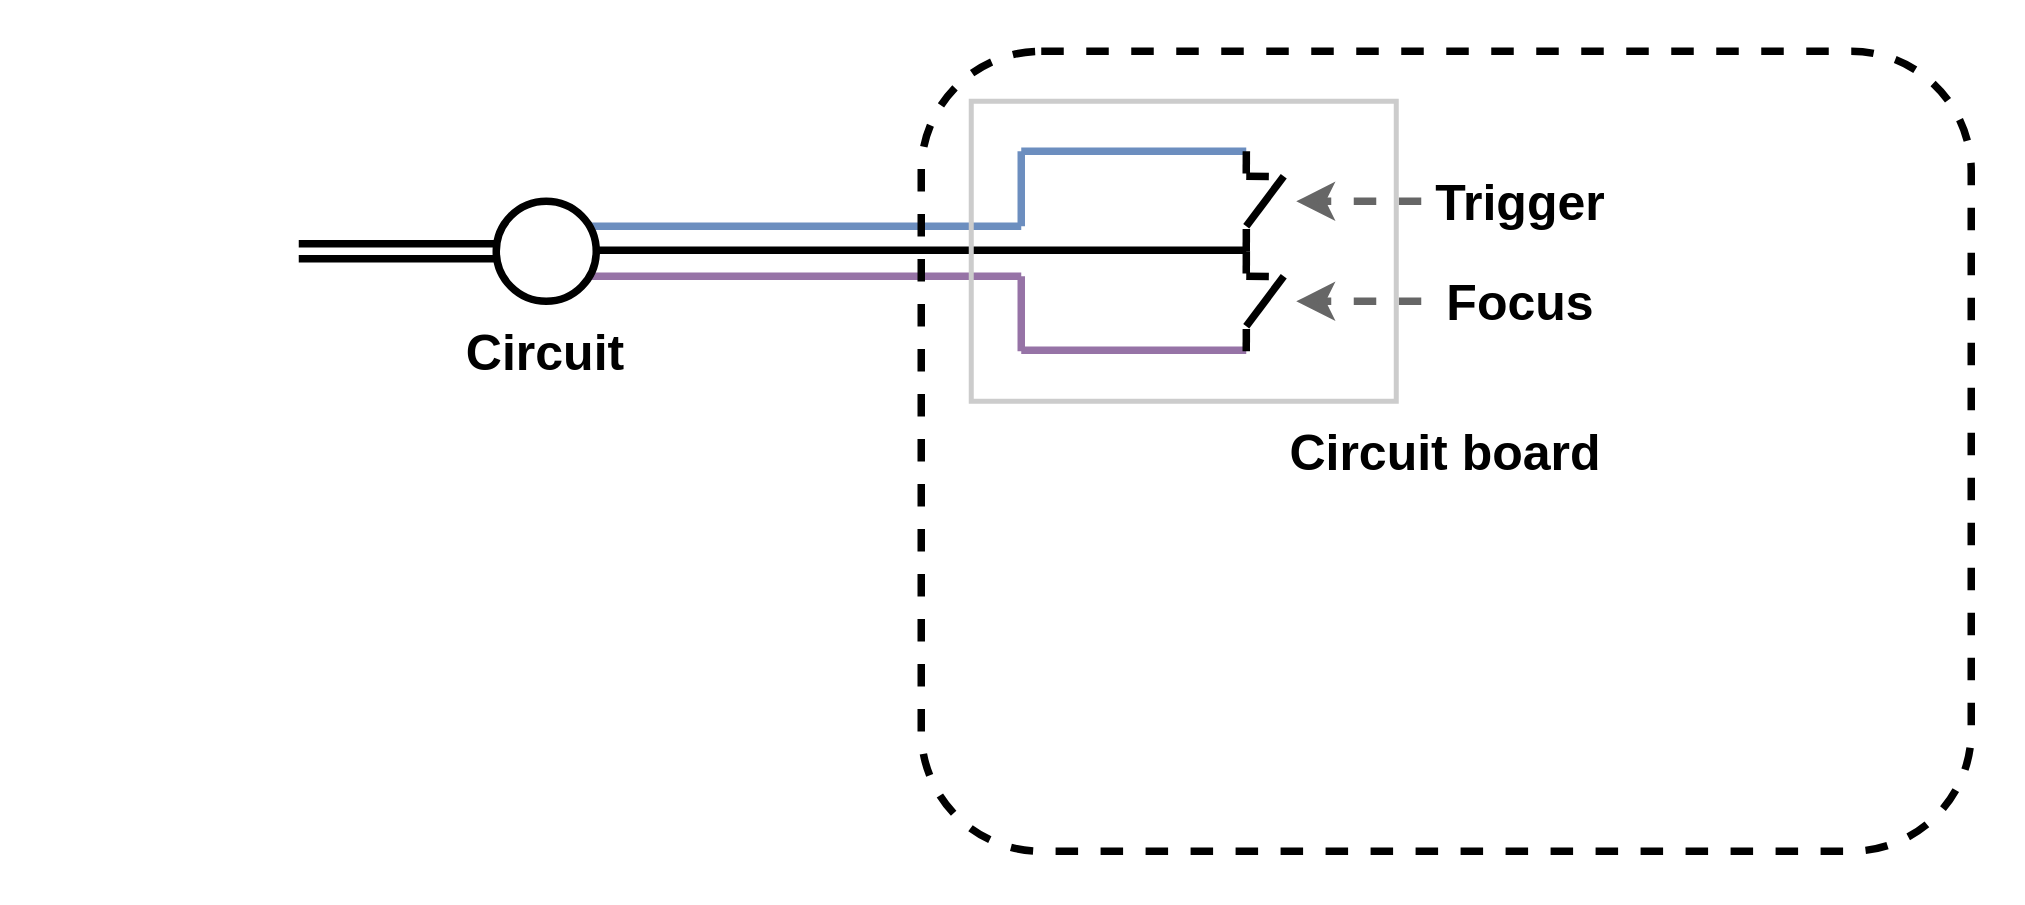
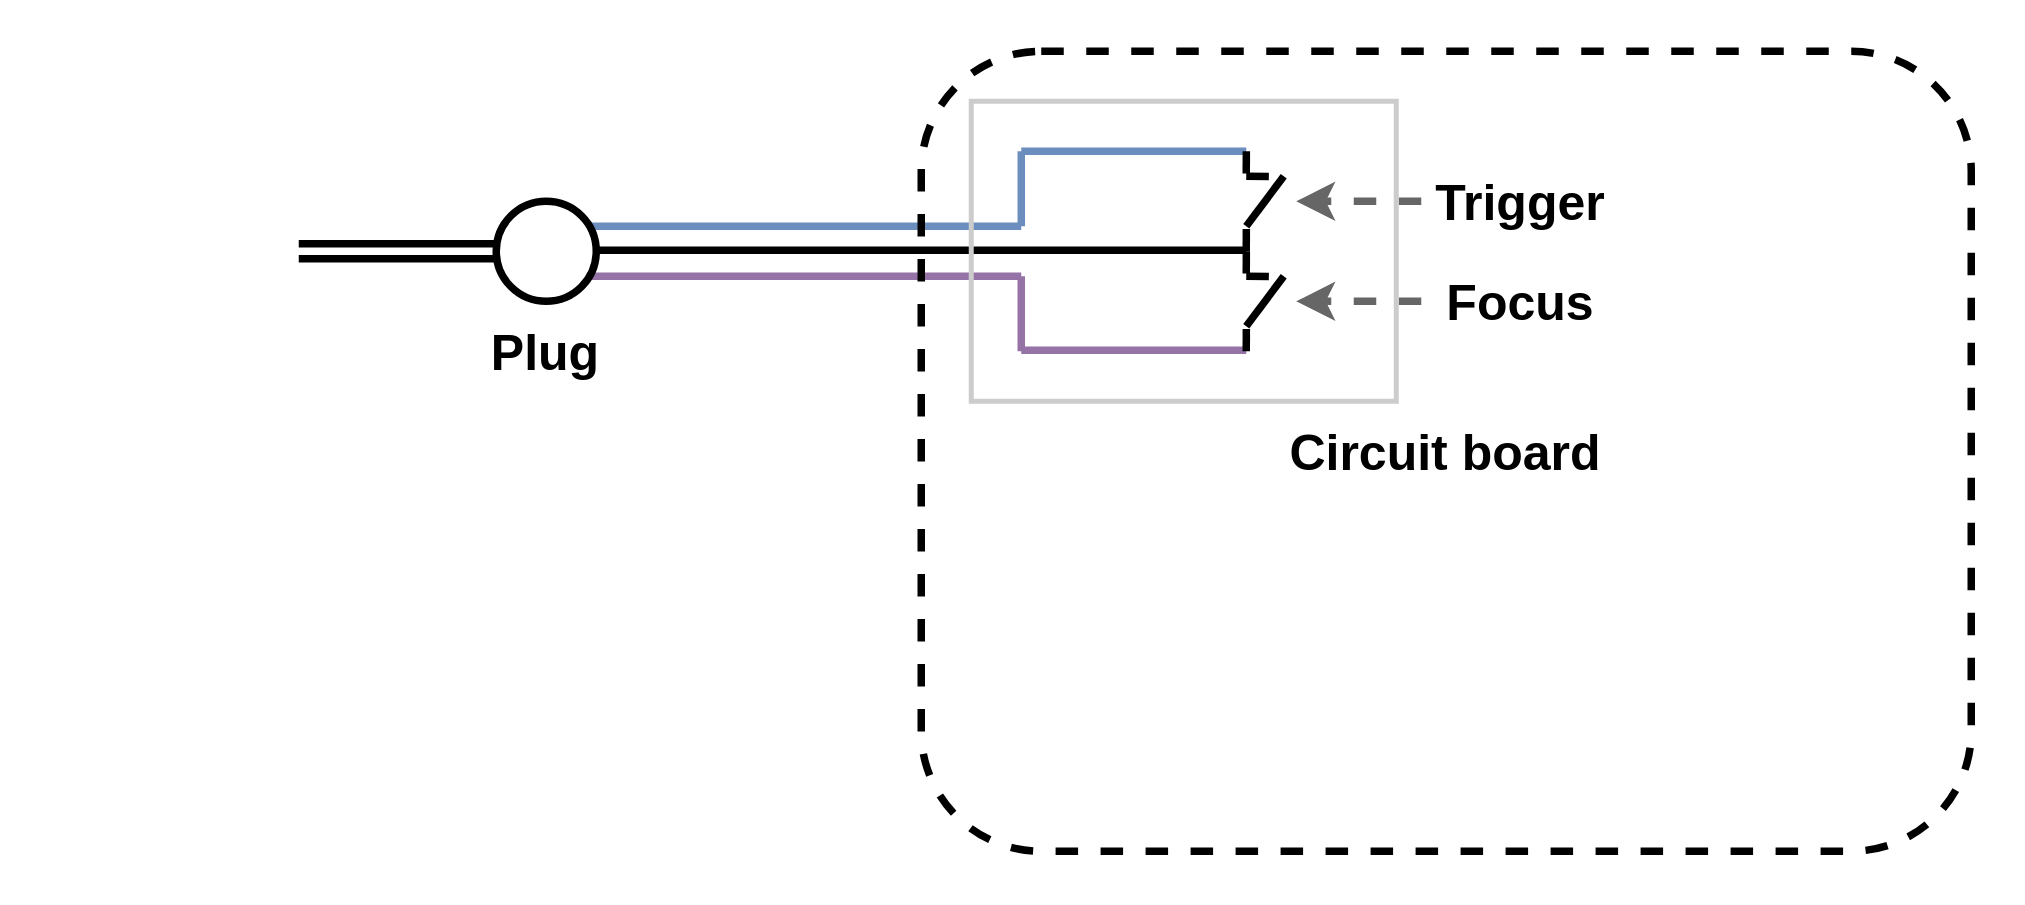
- <mxCell id="2" value="&lt;b&gt;&lt;font style=&quot;font-size: 20px&quot;&gt;Circuit&lt;/font&gt;&lt;/b&gt;" style="text;html=1;strokeColor=none;fillColor=none;align=center;verticalAlign=middle;whiteSpace=wrap;rounded=0;" vertex="1" parent="1"><mxGeometry x="148" y="130" width="140" height="20" as="geometry" /></mxCell>
+ <mxCell id="2" value="&lt;b&gt;&lt;font style=&quot;font-size: 20px&quot;&gt;Plug&lt;/font&gt;&lt;/b&gt;" style="text;html=1;strokeColor=none;fillColor=none;align=center;verticalAlign=middle;whiteSpace=wrap;rounded=0;" vertex="1" parent="1"><mxGeometry x="148" y="130" width="140" height="20" as="geometry" /></mxCell>
